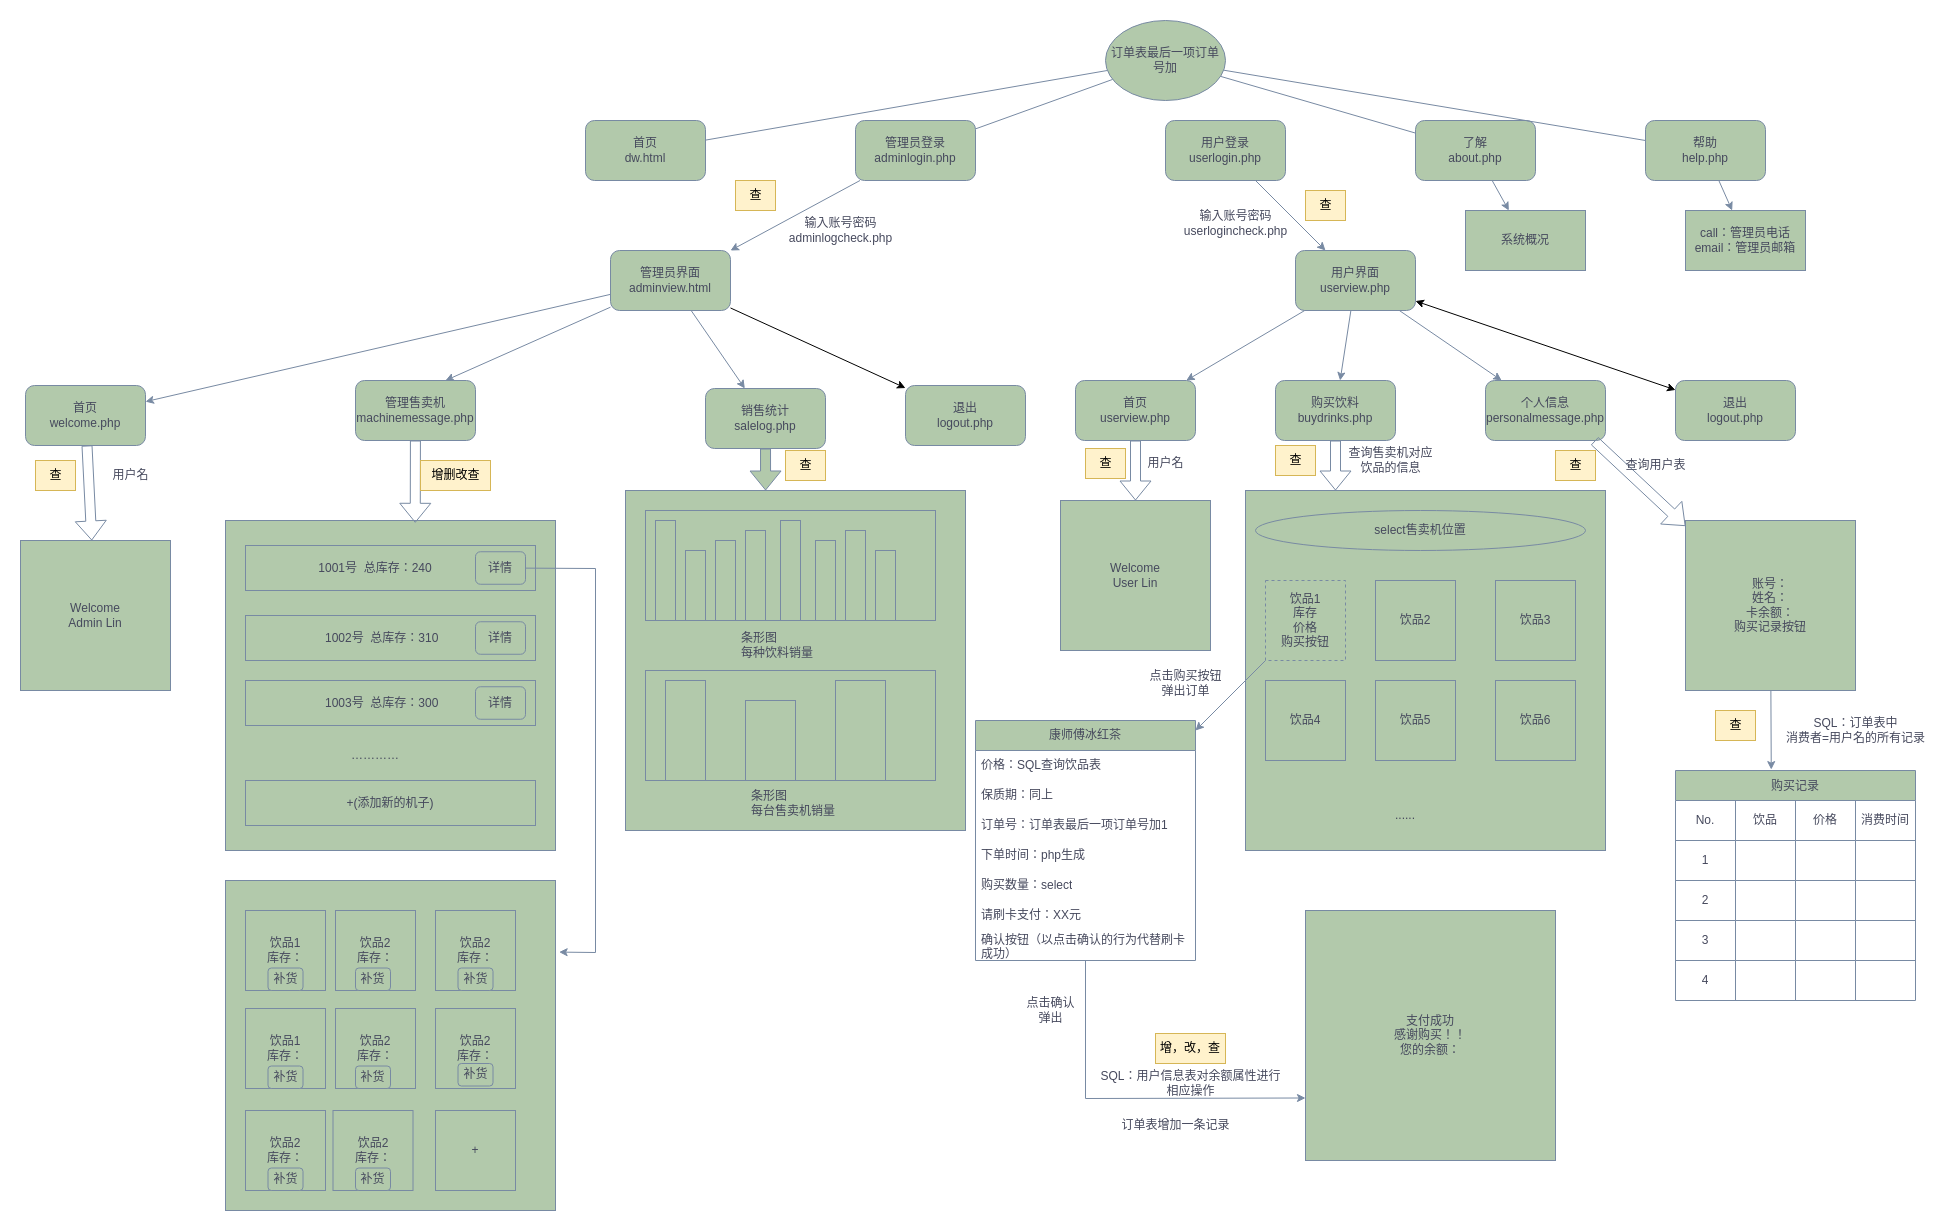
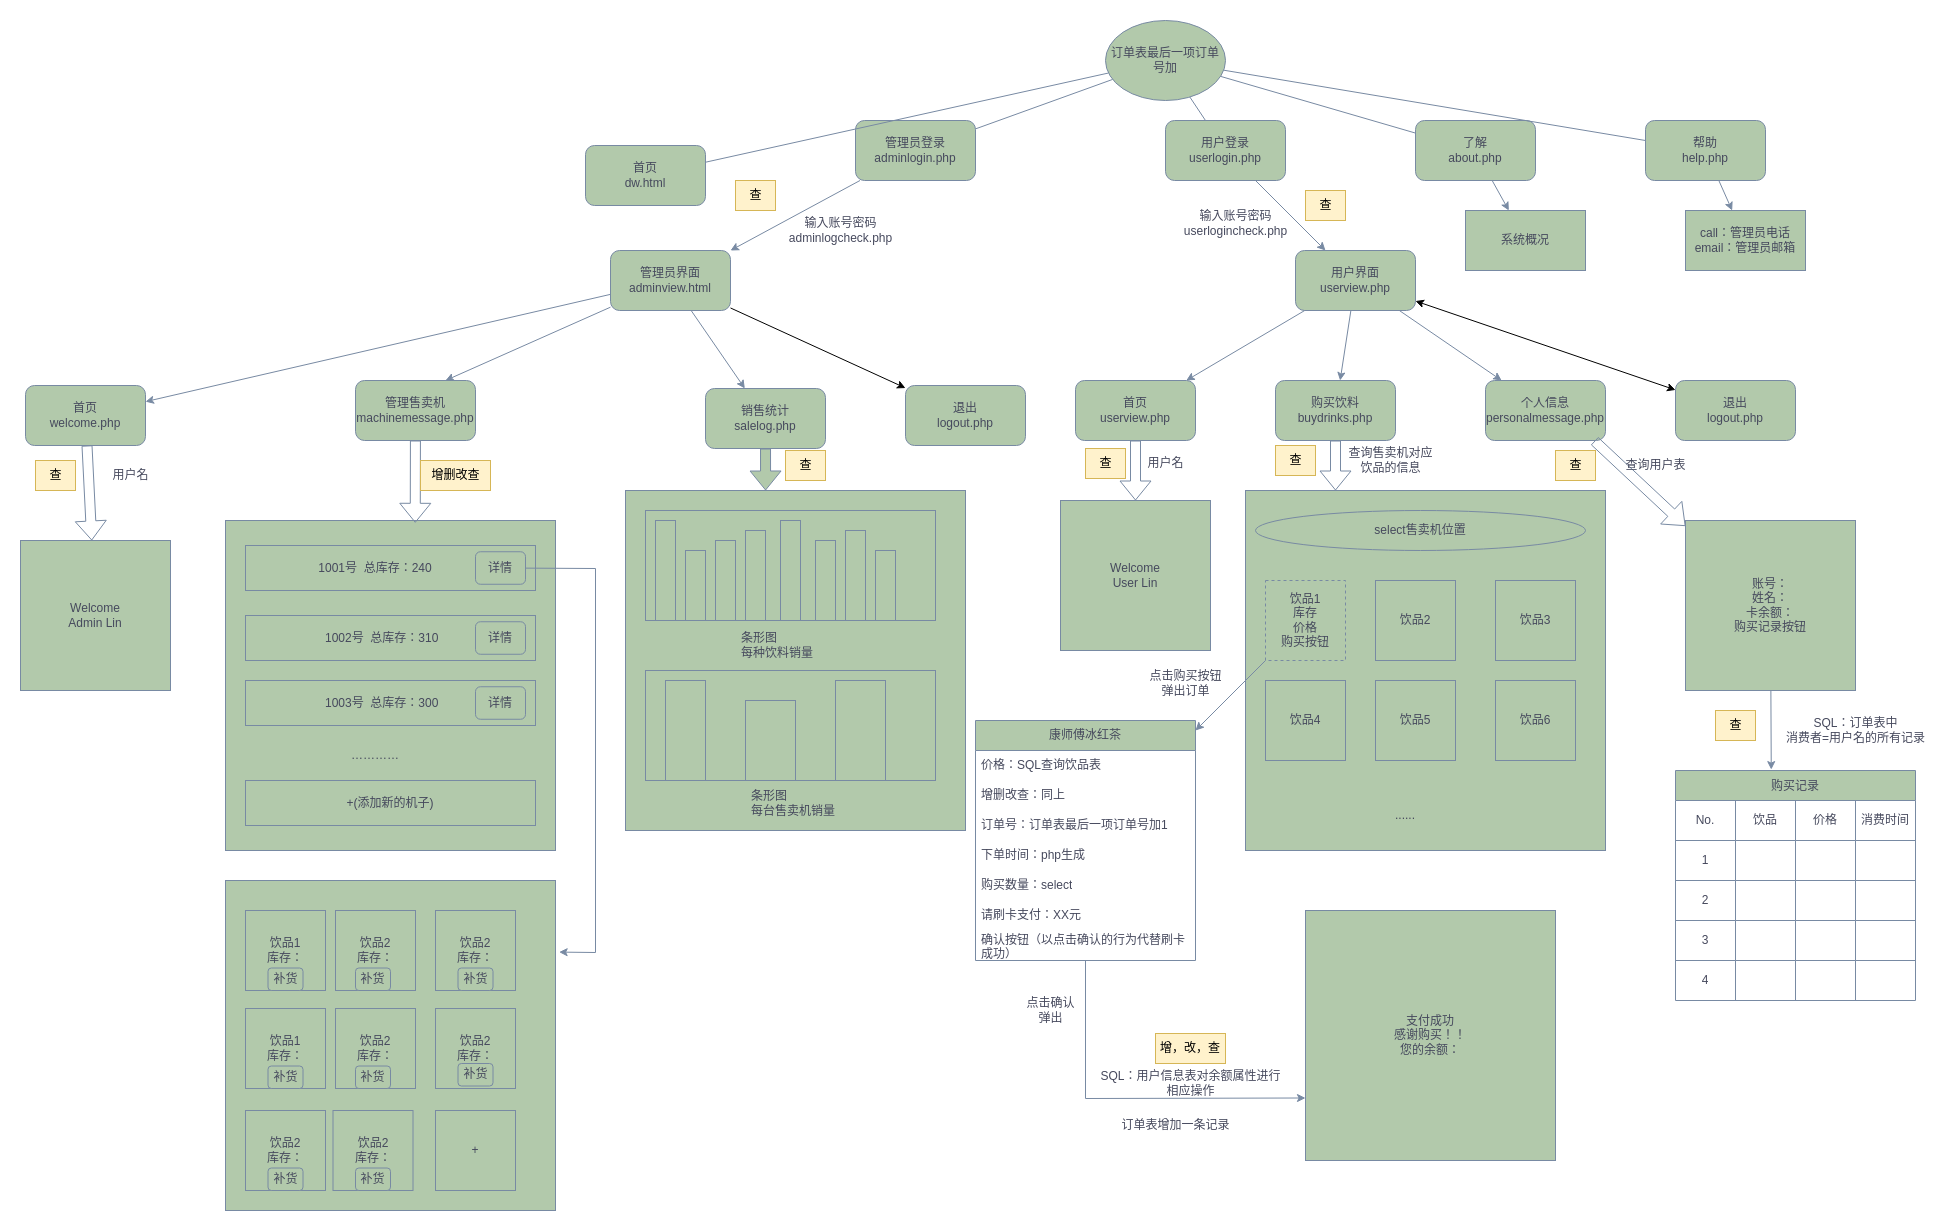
+ <mxCell id="10" value="" style="endArrow=none;html=1;rounded=0;labelBackgroundColor=none;strokeColor=#788AA3;fontColor=default;" parent="1" source="2" target="5" edge="1"><mxGeometry width="50" height="50" relative="1" as="geometry"><mxPoint x="1105" y="370" as="sourcePoint" /><mxPoint x="1155" y="320" as="targetPoint" /></mxGeometry></mxCell>
- <mxCell id="3" value="首页&lt;div&gt;dw.html&lt;/div&gt;" style="rounded=1;whiteSpace=wrap;html=1;labelBackgroundColor=none;fillColor=#B2C9AB;strokeColor=#788AA3;fontColor=#46495D;" parent="1" vertex="1"><mxGeometry x="585" y="120" width="120" height="60" as="geometry" /></mxCell>
+ <mxCell id="3" value="首页&lt;div&gt;dw.html&lt;/div&gt;" style="rounded=1;whiteSpace=wrap;html=1;labelBackgroundColor=none;fillColor=#B2C9AB;strokeColor=#788AA3;fontColor=#46495D;" parent="1" vertex="1"><mxGeometry x="585" y="145" width="120" height="60" as="geometry" /></mxCell>
- <mxCell id="39" value="保质期：同上" style="text;strokeColor=none;fillColor=none;align=left;verticalAlign=middle;spacingLeft=4;spacingRight=4;overflow=hidden;points=[[0,0.5],[1,0.5]];portConstraint=eastwest;rotatable=0;whiteSpace=wrap;html=1;labelBackgroundColor=none;fontColor=#46495D;" parent="37" vertex="1"><mxGeometry y="60" width="220" height="30" as="geometry" /></mxCell>
+ <mxCell id="39" value="增删改查：同上" style="text;strokeColor=none;fillColor=none;align=left;verticalAlign=middle;spacingLeft=4;spacingRight=4;overflow=hidden;points=[[0,0.5],[1,0.5]];portConstraint=eastwest;rotatable=0;whiteSpace=wrap;html=1;labelBackgroundColor=none;fontColor=#46495D;" parent="37" vertex="1"><mxGeometry y="60" width="220" height="30" as="geometry" /></mxCell>
